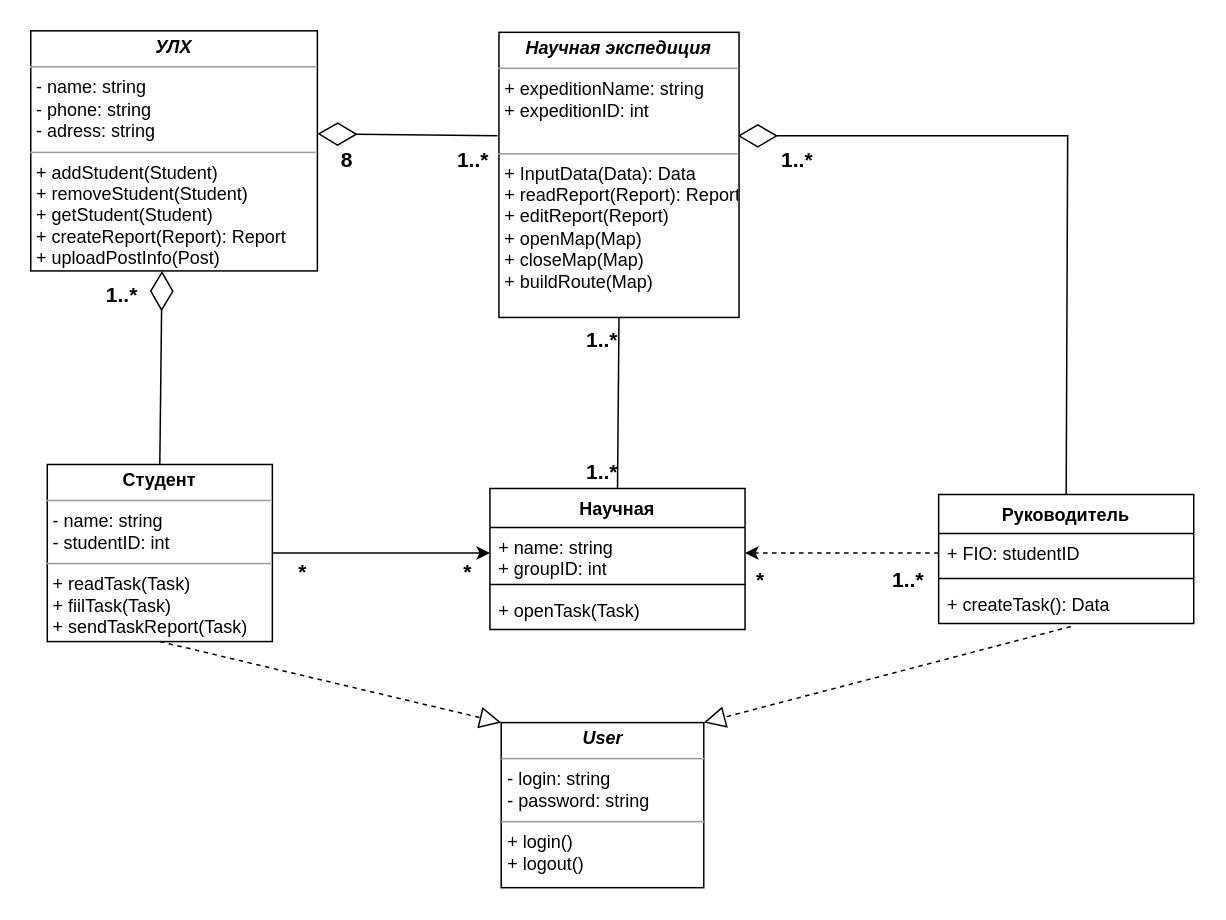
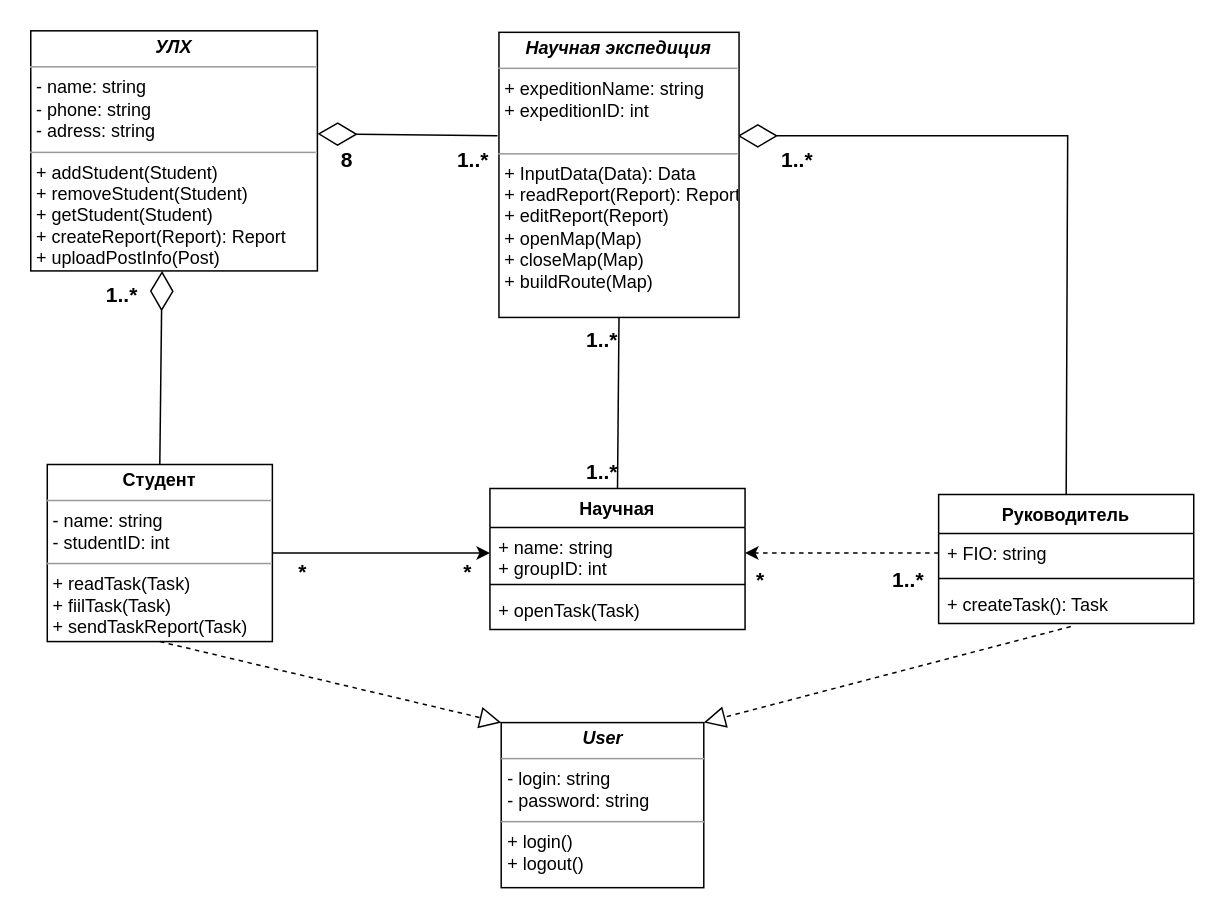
- <mxCell id="3" value="+ FIO: studentID" style="text;strokeColor=none;fillColor=none;align=left;verticalAlign=top;spacingLeft=4;spacingRight=4;overflow=hidden;rotatable=0;points=[[0,0.5],[1,0.5]];portConstraint=eastwest;" vertex="1" parent="2"><mxGeometry y="26" width="170" height="26" as="geometry" /></mxCell>
+ <mxCell id="3" value="+ FIO: string" style="text;strokeColor=none;fillColor=none;align=left;verticalAlign=top;spacingLeft=4;spacingRight=4;overflow=hidden;rotatable=0;points=[[0,0.5],[1,0.5]];portConstraint=eastwest;" vertex="1" parent="2"><mxGeometry y="26" width="170" height="26" as="geometry" /></mxCell>
- <mxCell id="5" value="+ createTask(): Data&#10;" style="text;strokeColor=none;fillColor=none;align=left;verticalAlign=top;spacingLeft=4;spacingRight=4;overflow=hidden;rotatable=0;points=[[0,0.5],[1,0.5]];portConstraint=eastwest;" vertex="1" parent="2"><mxGeometry y="60" width="170" height="26" as="geometry" /></mxCell>
+ <mxCell id="5" value="+ createTask(): Task&#10;" style="text;strokeColor=none;fillColor=none;align=left;verticalAlign=top;spacingLeft=4;spacingRight=4;overflow=hidden;rotatable=0;points=[[0,0.5],[1,0.5]];portConstraint=eastwest;" vertex="1" parent="2"><mxGeometry y="60" width="170" height="26" as="geometry" /></mxCell>
